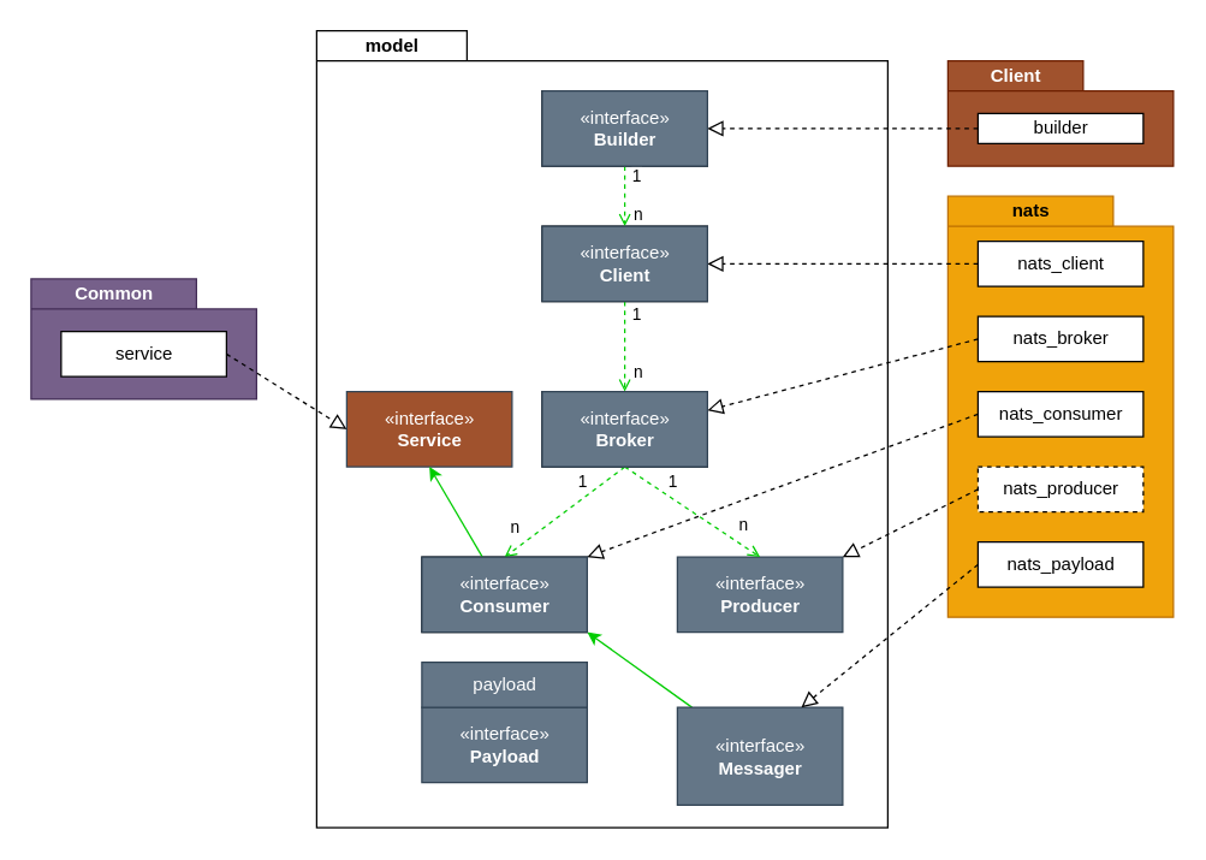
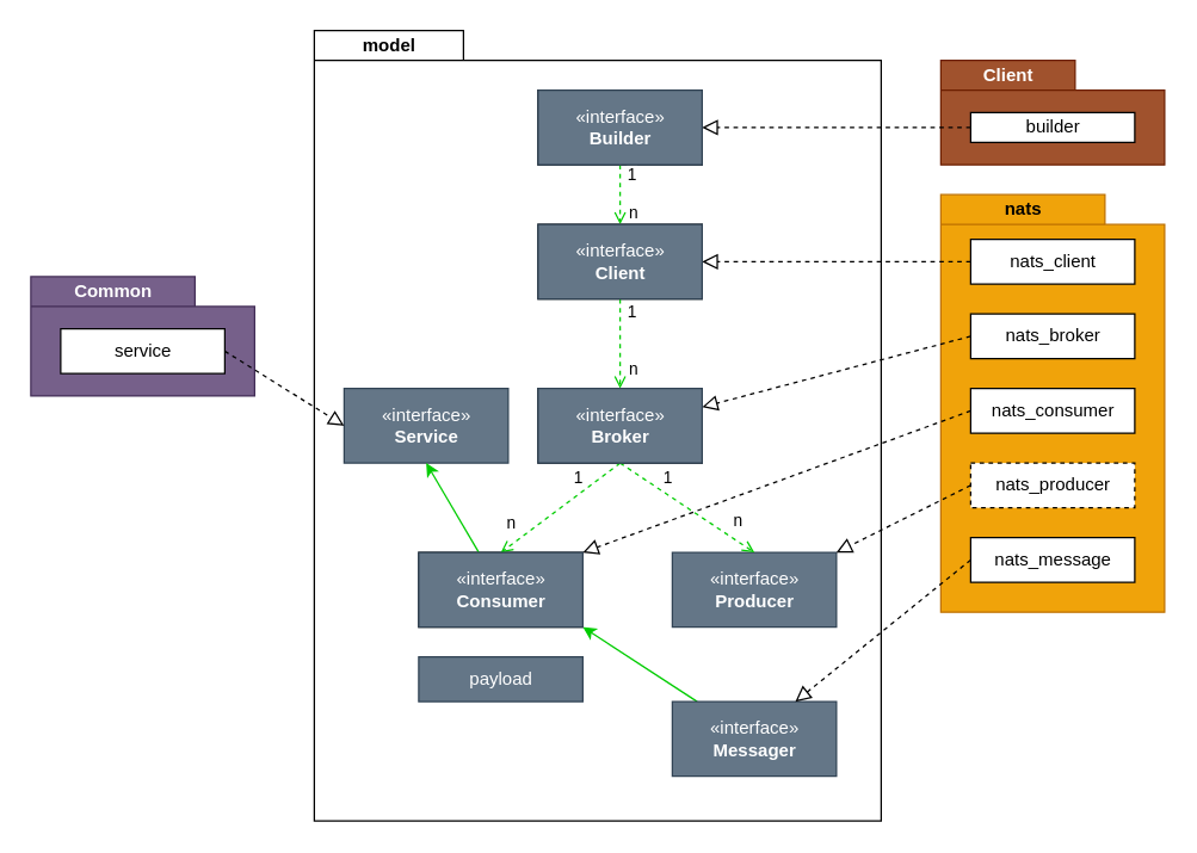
- <mxCell id="5" value="«interface»&lt;br&gt;&lt;b&gt;Service&lt;/b&gt;" style="html=1;fillColor=#a0522d;fontColor=#ffffff;strokeColor=#314354;" parent="2" vertex="1"><mxGeometry x="20" y="240" width="110" height="50" as="geometry" /></mxCell>
+ <mxCell id="5" value="«interface»&lt;br&gt;&lt;b&gt;Service&lt;/b&gt;" style="html=1;fillColor=#647687;fontColor=#ffffff;strokeColor=#314354;" parent="2" vertex="1"><mxGeometry x="20" y="240" width="110" height="50" as="geometry" /></mxCell>
- <mxCell id="27" value="nats_payload" style="html=1;" parent="24" vertex="1"><mxGeometry x="20" y="230" width="110" height="30" as="geometry" /></mxCell>
+ <mxCell id="27" value="nats_message" style="html=1;" parent="24" vertex="1"><mxGeometry x="20" y="230" width="110" height="30" as="geometry" /></mxCell>
- <mxCell id="3" value="«interface»&lt;br&gt;&lt;b&gt;Payload&lt;/b&gt;" style="html=1;fillColor=#647687;strokeColor=#314354;fontColor=#ffffff;" parent="2" vertex="1"><mxGeometry x="70" y="450" width="110" height="50" as="geometry" /></mxCell>
- <mxCell id="20" value="«interface»&lt;br&gt;&lt;b&gt;Messager&lt;/b&gt;" style="html=1;fillColor=#647687;fontColor=#ffffff;strokeColor=#314354;" parent="1" vertex="1"><mxGeometry x="450" y="470" width="110" height="65" as="geometry" /></mxCell>
+ <mxCell id="20" value="«interface»&lt;br&gt;&lt;b&gt;Messager&lt;/b&gt;" style="html=1;fillColor=#647687;fontColor=#ffffff;strokeColor=#314354;" parent="1" vertex="1"><mxGeometry x="450" y="470" width="110" height="50" as="geometry" /></mxCell>
